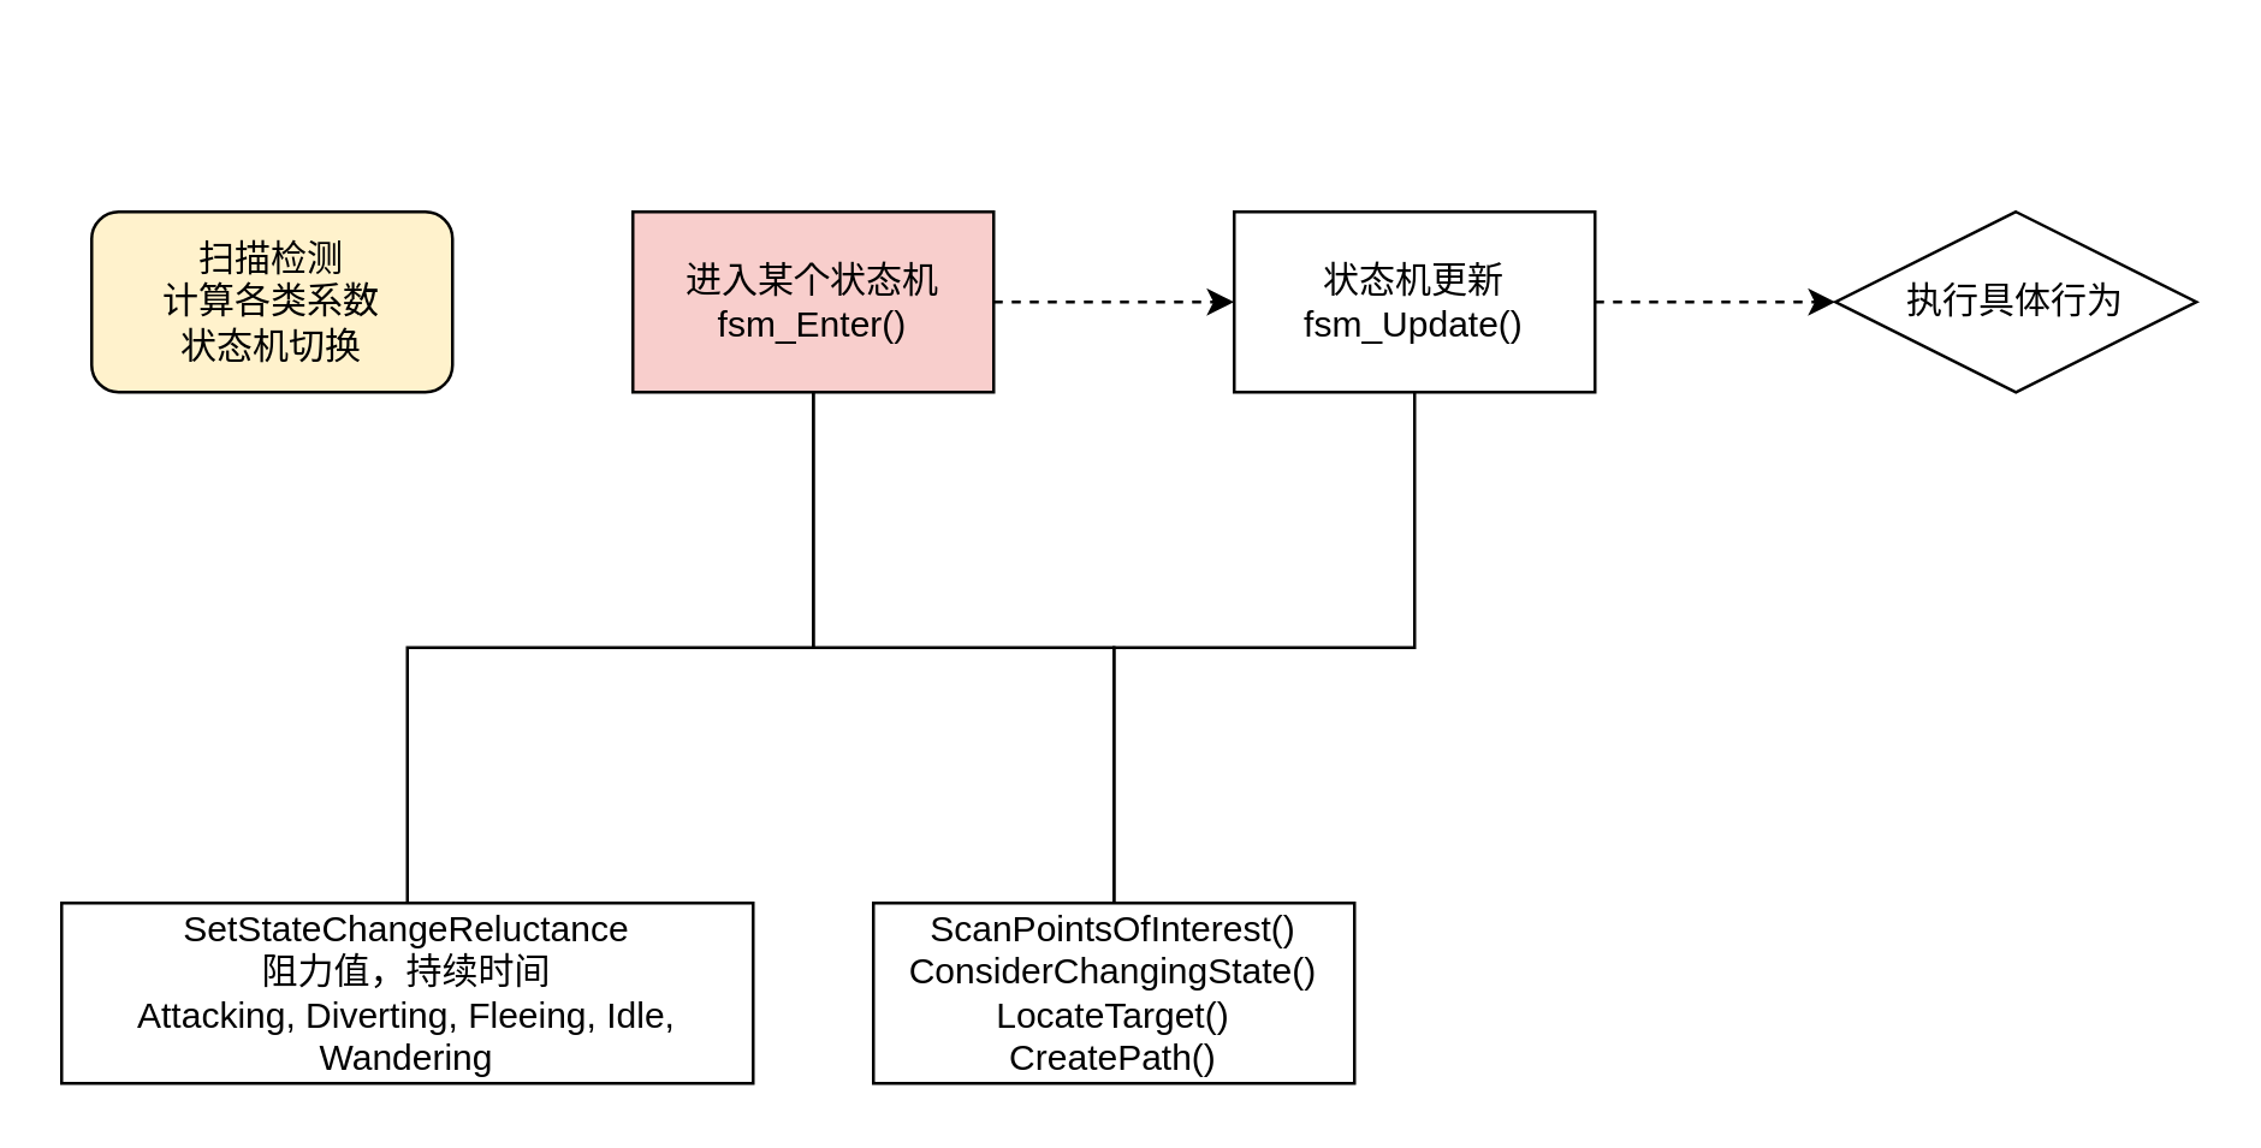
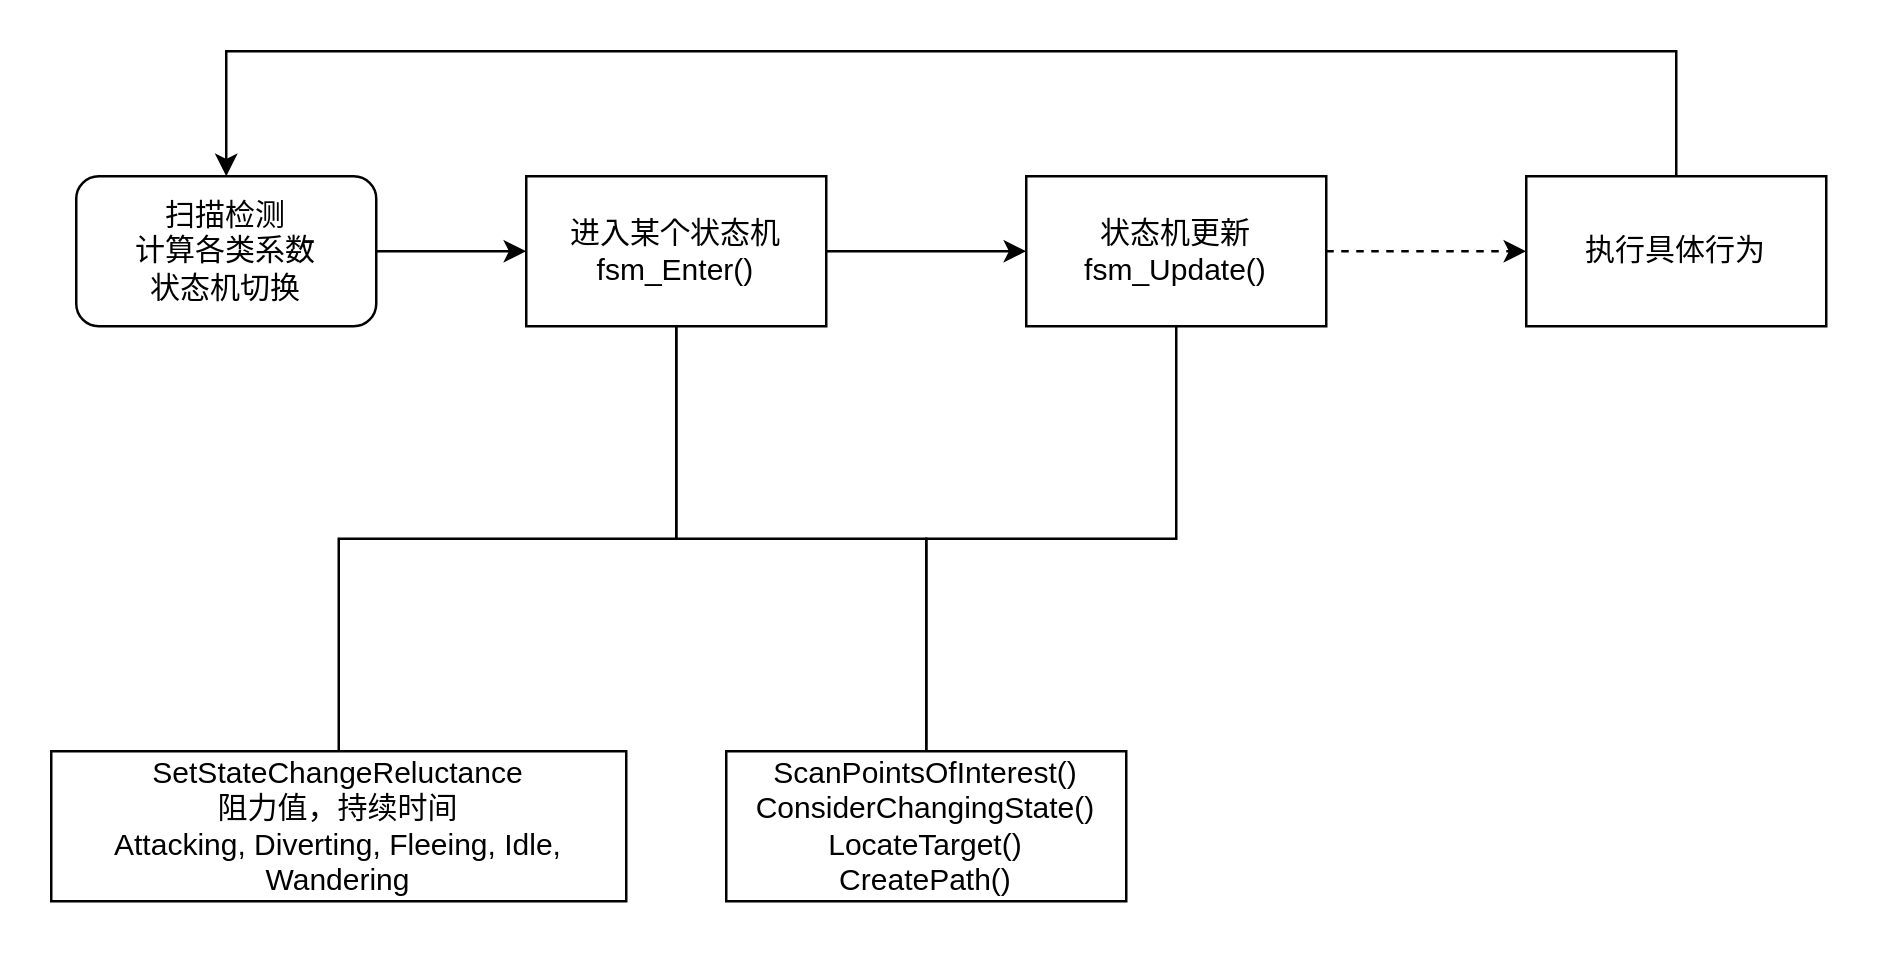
+ <mxCell id="9" value="" style="edgeStyle=orthogonalEdgeStyle;rounded=0;orthogonalLoop=1;jettySize=auto;html=1;entryX=0.5;entryY=0;entryDx=0;entryDy=0;exitX=0.5;exitY=0;exitDx=0;exitDy=0;" edge="1" parent="1" source="10" target="3"><mxGeometry relative="1" as="geometry"><mxPoint x="670" y="210" as="targetPoint" /><Array as="points"><mxPoint x="670" y="20" /><mxPoint x="90" y="20" /></Array></mxGeometry></mxCell>
- <mxCell id="3" value="扫描检测&lt;br&gt;计算各类系数&lt;br&gt;状态机切换" style="rounded=1;whiteSpace=wrap;html=1;fillColor=#fff2cc;" vertex="1" parent="1"><mxGeometry x="30" y="70" width="120" height="60" as="geometry" /></mxCell>
+ <mxCell id="3" value="扫描检测&lt;br&gt;计算各类系数&lt;br&gt;状态机切换" style="rounded=1;whiteSpace=wrap;html=1;" vertex="1" parent="1"><mxGeometry x="30" y="70" width="120" height="60" as="geometry" /></mxCell>
+ <mxCell id="2" value="" style="edgeStyle=orthogonalEdgeStyle;rounded=0;orthogonalLoop=1;jettySize=auto;html=1;" edge="1" parent="1" source="3" target="6"><mxGeometry relative="1" as="geometry" /></mxCell>
- <mxCell id="6" value="进入某个状态机&lt;br&gt;fsm_Enter()" style="rounded=0;whiteSpace=wrap;html=1;fillColor=#f8cecc;" vertex="1" parent="1"><mxGeometry x="210" y="70" width="120" height="60" as="geometry" /></mxCell>
+ <mxCell id="6" value="进入某个状态机&lt;br&gt;fsm_Enter()" style="rounded=0;whiteSpace=wrap;html=1;" vertex="1" parent="1"><mxGeometry x="210" y="70" width="120" height="60" as="geometry" /></mxCell>
- <mxCell id="4" value="" style="edgeStyle=orthogonalEdgeStyle;rounded=0;orthogonalLoop=1;jettySize=auto;html=1;dashed=1;" edge="1" parent="1" source="6" target="8"><mxGeometry relative="1" as="geometry" /></mxCell>
+ <mxCell id="4" value="" style="edgeStyle=orthogonalEdgeStyle;rounded=0;orthogonalLoop=1;jettySize=auto;html=1;" edge="1" parent="1" source="6" target="8"><mxGeometry relative="1" as="geometry" /></mxCell>
- <mxCell id="10" value="执行具体行为" style="rhombus;whiteSpace=wrap;html=1;" vertex="1" parent="1"><mxGeometry x="610" y="70" width="120" height="60" as="geometry" /></mxCell>
+ <mxCell id="10" value="执行具体行为" style="rounded=0;whiteSpace=wrap;html=1;" vertex="1" parent="1"><mxGeometry x="610" y="70" width="120" height="60" as="geometry" /></mxCell>
